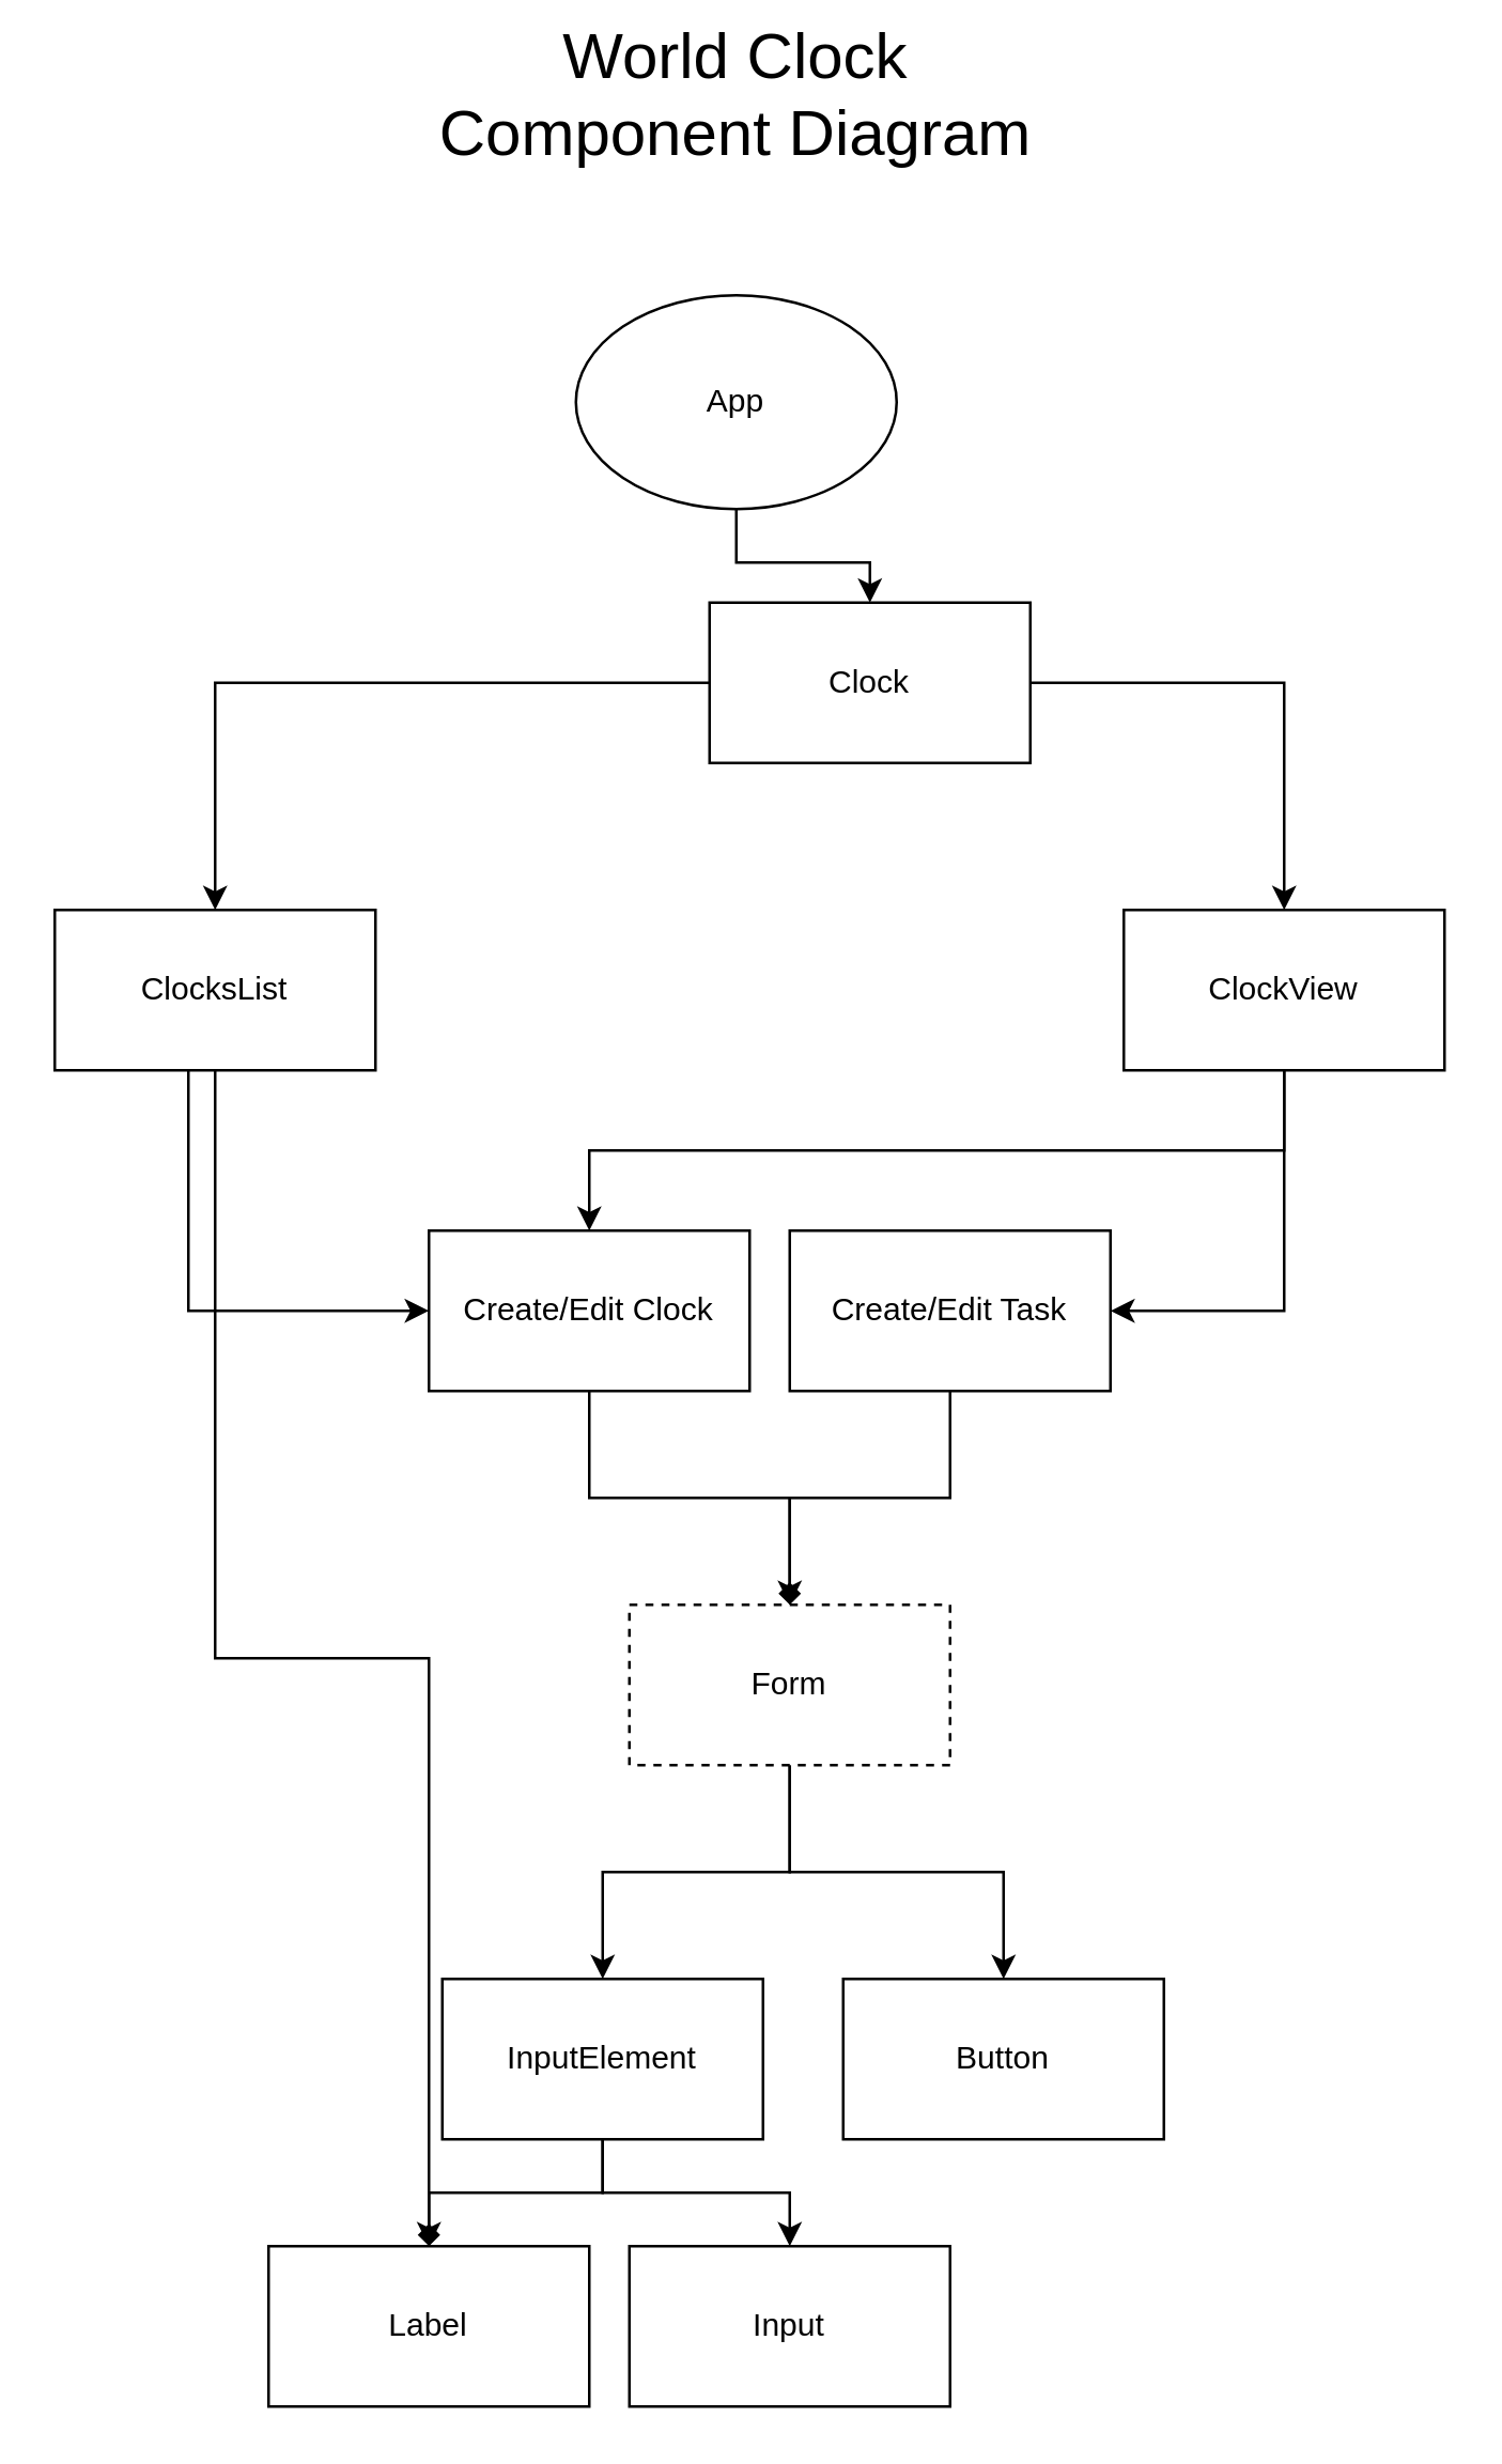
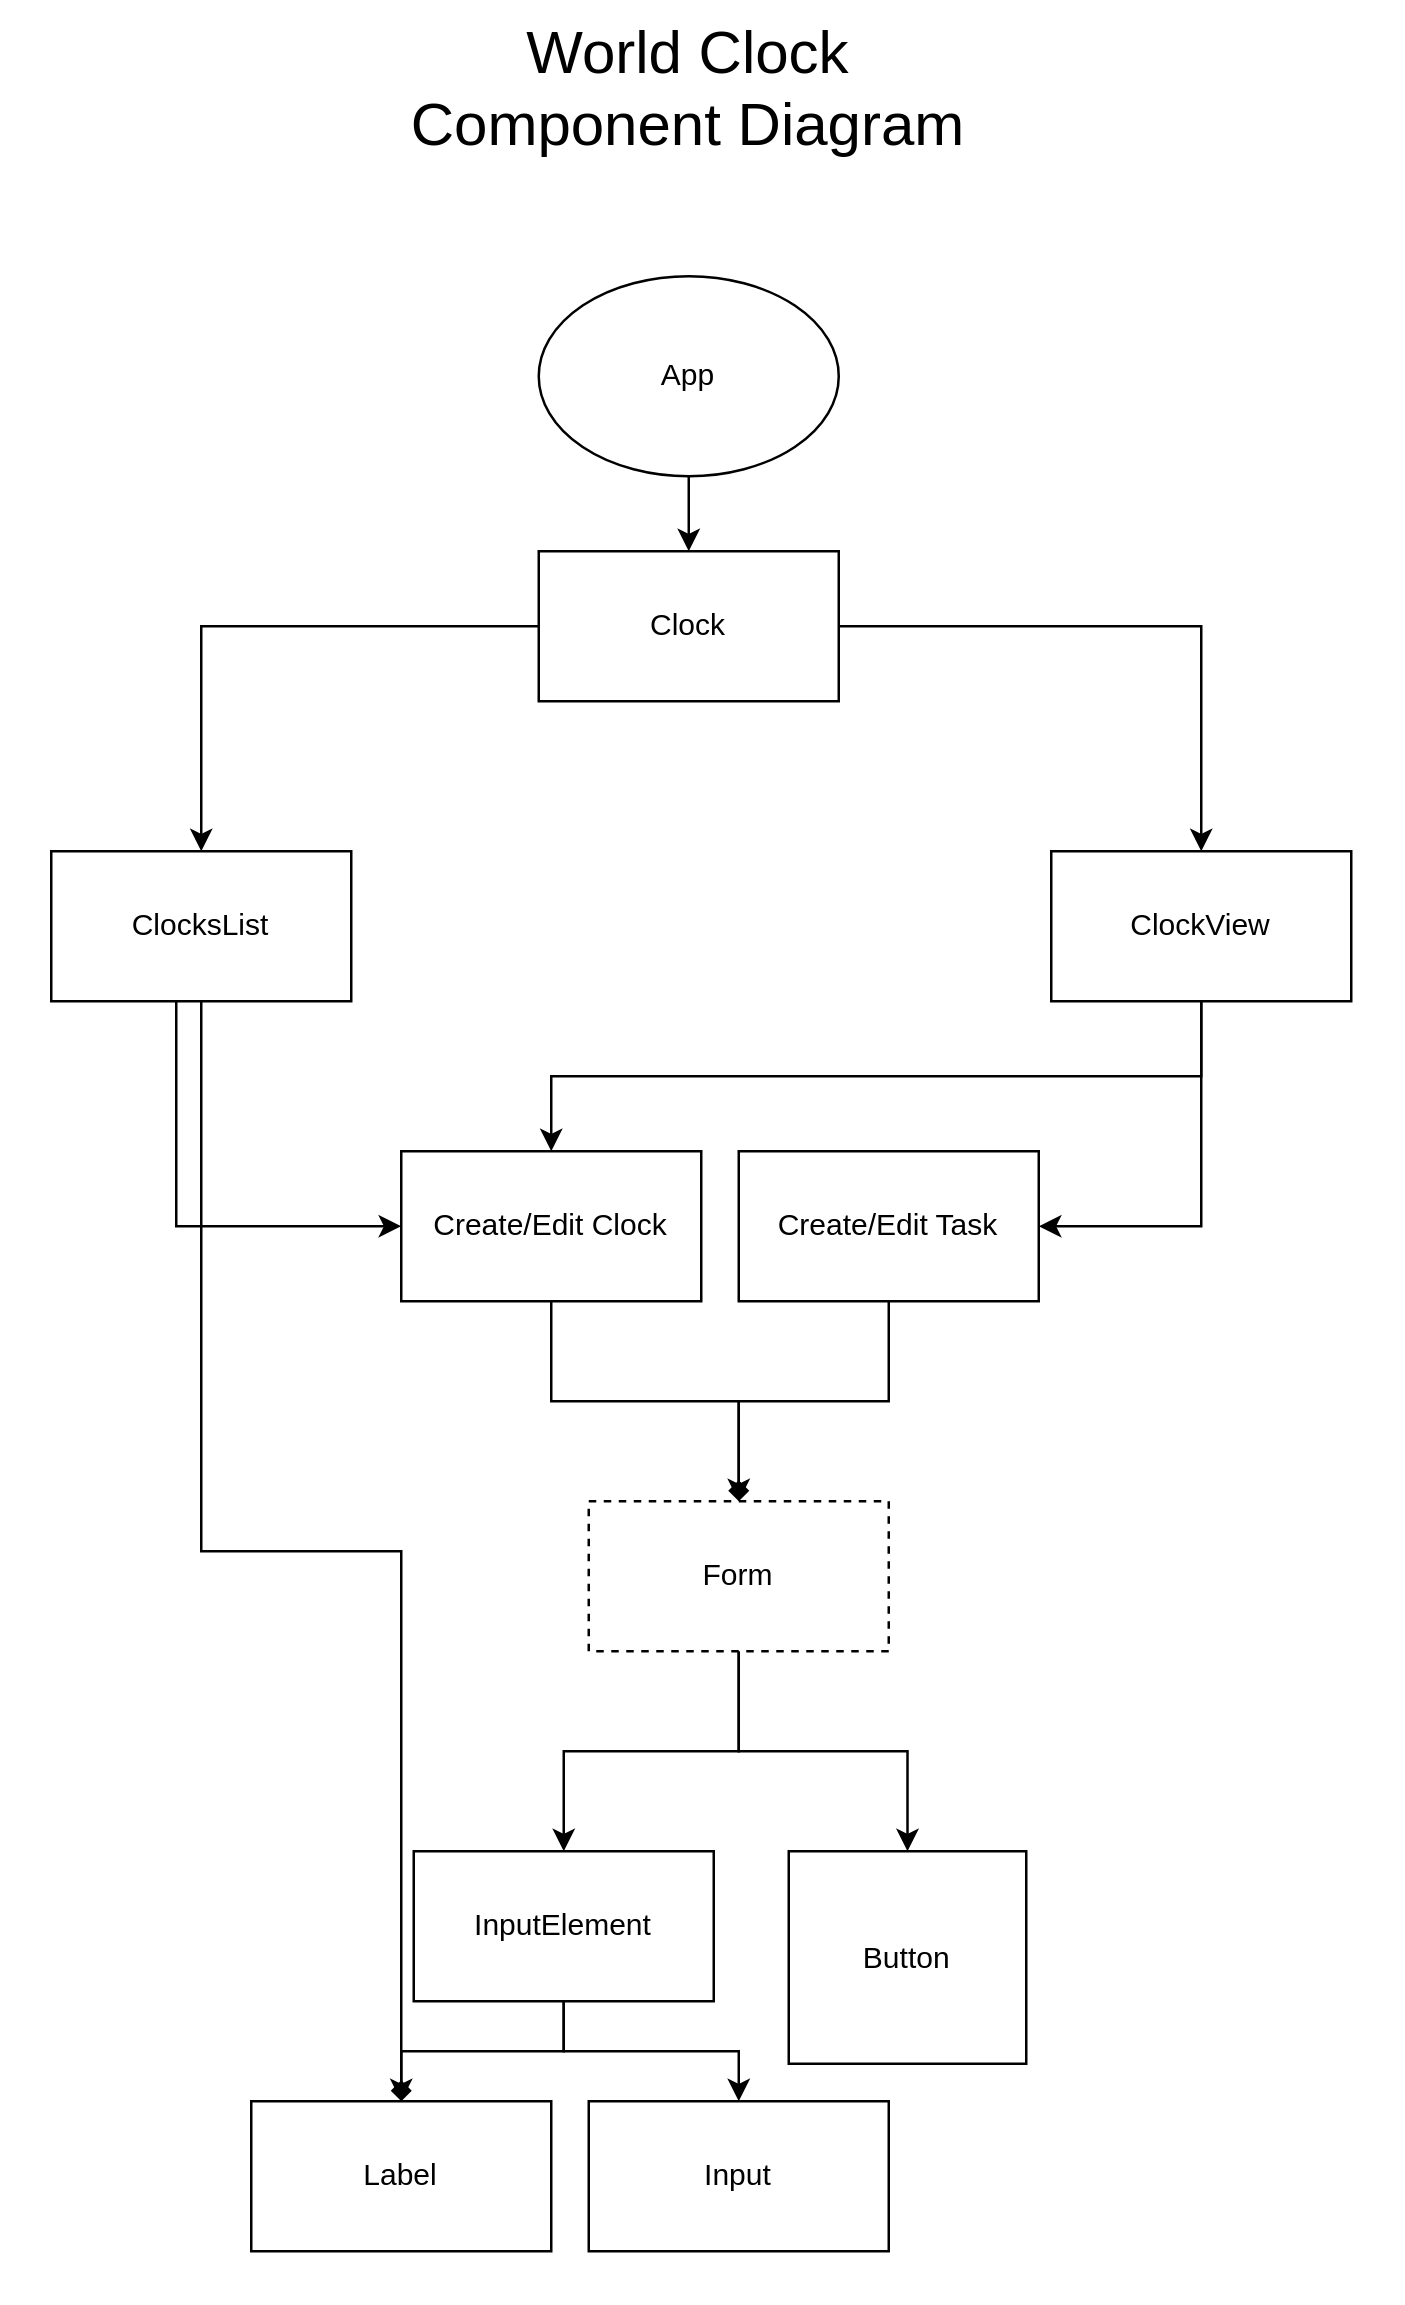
- <mxCell id="12" value="Clock" style="rounded=0;whiteSpace=wrap;html=1;" vertex="1" parent="1"><mxGeometry x="265" y="225" width="120" height="60" as="geometry" /></mxCell>
+ <mxCell id="12" value="Clock" style="rounded=0;whiteSpace=wrap;html=1;" vertex="1" parent="1"><mxGeometry x="215" y="220" width="120" height="60" as="geometry" /></mxCell>
- <mxCell id="24" value="Button" style="rounded=0;whiteSpace=wrap;html=1;" vertex="1" parent="13"><mxGeometry x="215" y="280" width="120" height="60" as="geometry" /></mxCell>
+ <mxCell id="24" value="Button" style="rounded=0;whiteSpace=wrap;html=1;" vertex="1" parent="13"><mxGeometry x="215" y="280" width="95" height="85" as="geometry" /></mxCell>
